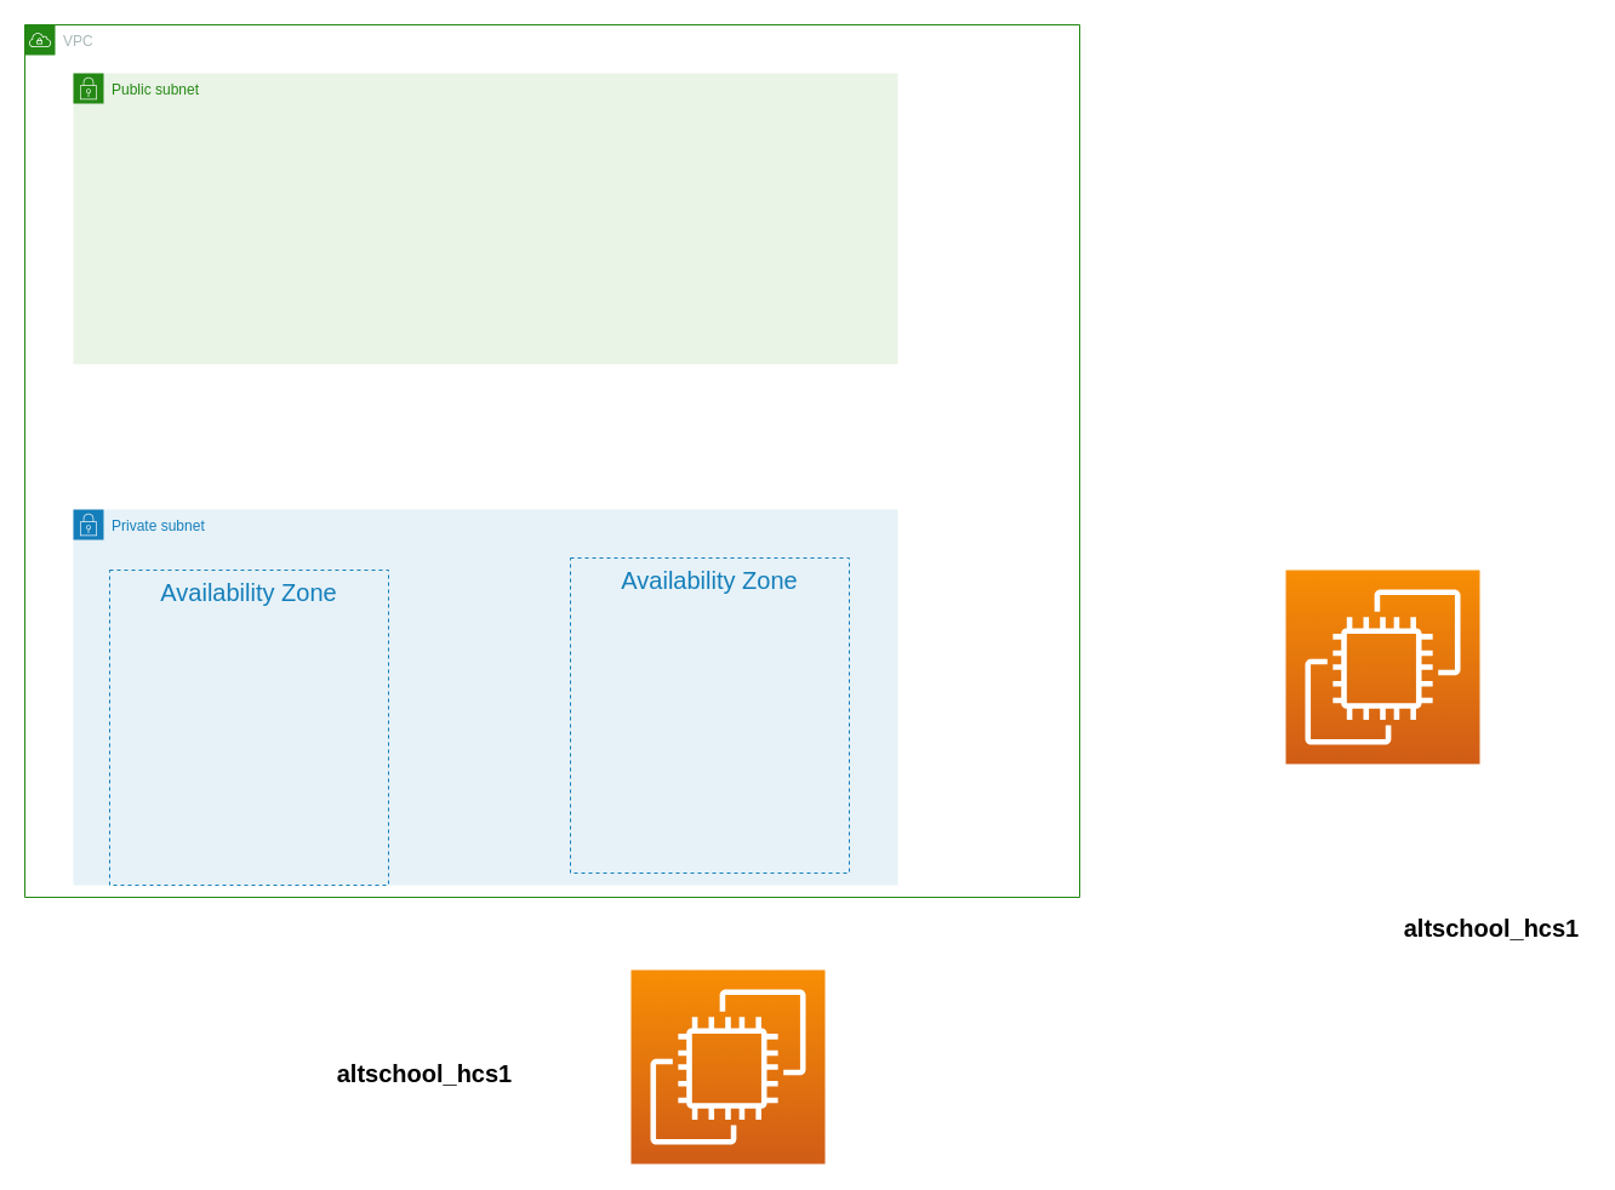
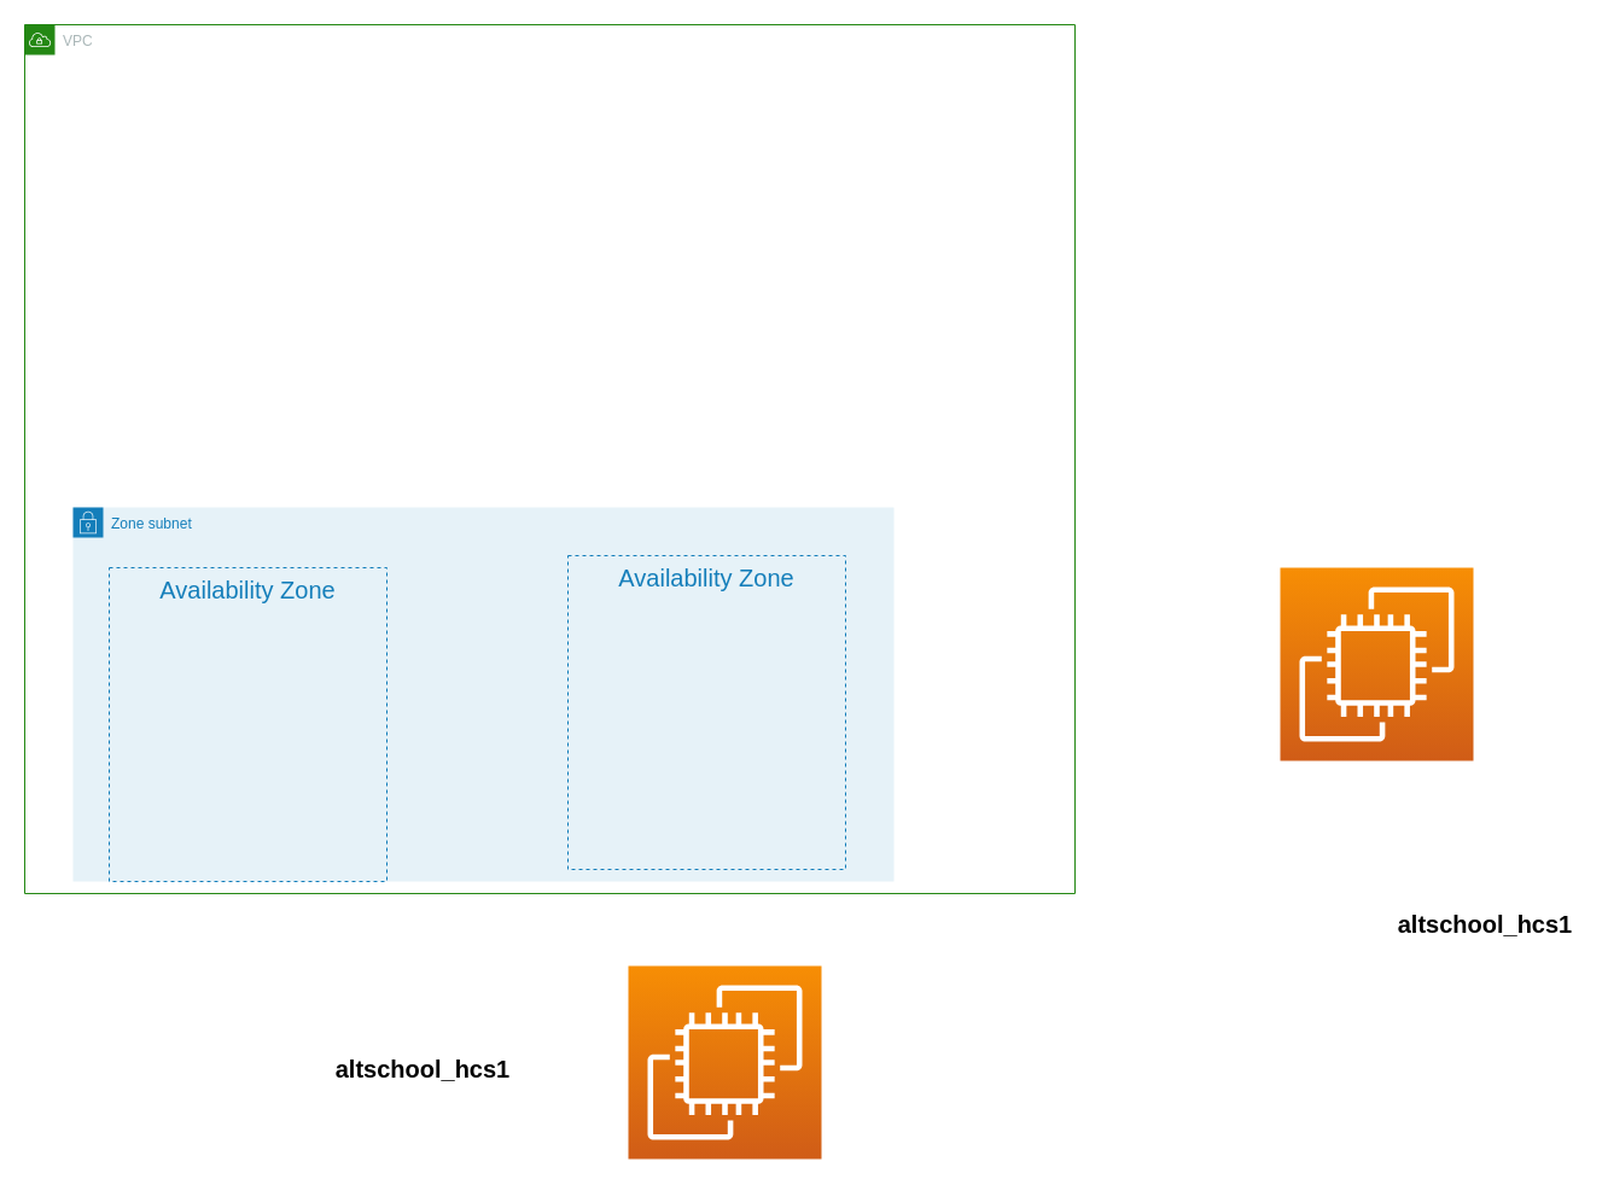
- <mxCell id="6" value="Public subnet" style="points=[[0,0],[0.25,0],[0.5,0],[0.75,0],[1,0],[1,0.25],[1,0.5],[1,0.75],[1,1],[0.75,1],[0.5,1],[0.25,1],[0,1],[0,0.75],[0,0.5],[0,0.25]];outlineConnect=0;gradientColor=none;html=1;whiteSpace=wrap;fontSize=12;fontStyle=0;container=1;pointerEvents=0;collapsible=0;recursiveResize=0;shape=mxgraph.aws4.group;grIcon=mxgraph.aws4.group_security_group;grStroke=0;strokeColor=#248814;fillColor=#E9F3E6;verticalAlign=top;align=left;spacingLeft=30;fontColor=#248814;dashed=0;" vertex="1" parent="2"><mxGeometry x="40" y="40" width="680" height="240" as="geometry" /></mxCell>
- <mxCell id="3" value="Private subnet" style="points=[[0,0],[0.25,0],[0.5,0],[0.75,0],[1,0],[1,0.25],[1,0.5],[1,0.75],[1,1],[0.75,1],[0.5,1],[0.25,1],[0,1],[0,0.75],[0,0.5],[0,0.25]];outlineConnect=0;gradientColor=none;html=1;whiteSpace=wrap;fontSize=12;fontStyle=0;container=1;pointerEvents=0;collapsible=0;recursiveResize=0;shape=mxgraph.aws4.group;grIcon=mxgraph.aws4.group_security_group;grStroke=0;strokeColor=#147EBA;fillColor=#E6F2F8;verticalAlign=top;align=left;spacingLeft=30;fontColor=#147EBA;dashed=0;" vertex="1" parent="2"><mxGeometry x="40" y="400" width="680" height="310" as="geometry" /></mxCell>
+ <mxCell id="3" value="Zone subnet" style="points=[[0,0],[0.25,0],[0.5,0],[0.75,0],[1,0],[1,0.25],[1,0.5],[1,0.75],[1,1],[0.75,1],[0.5,1],[0.25,1],[0,1],[0,0.75],[0,0.5],[0,0.25]];outlineConnect=0;gradientColor=none;html=1;whiteSpace=wrap;fontSize=12;fontStyle=0;container=1;pointerEvents=0;collapsible=0;recursiveResize=0;shape=mxgraph.aws4.group;grIcon=mxgraph.aws4.group_security_group;grStroke=0;strokeColor=#147EBA;fillColor=#E6F2F8;verticalAlign=top;align=left;spacingLeft=30;fontColor=#147EBA;dashed=0;" vertex="1" parent="2"><mxGeometry x="40" y="400" width="680" height="310" as="geometry" /></mxCell>
